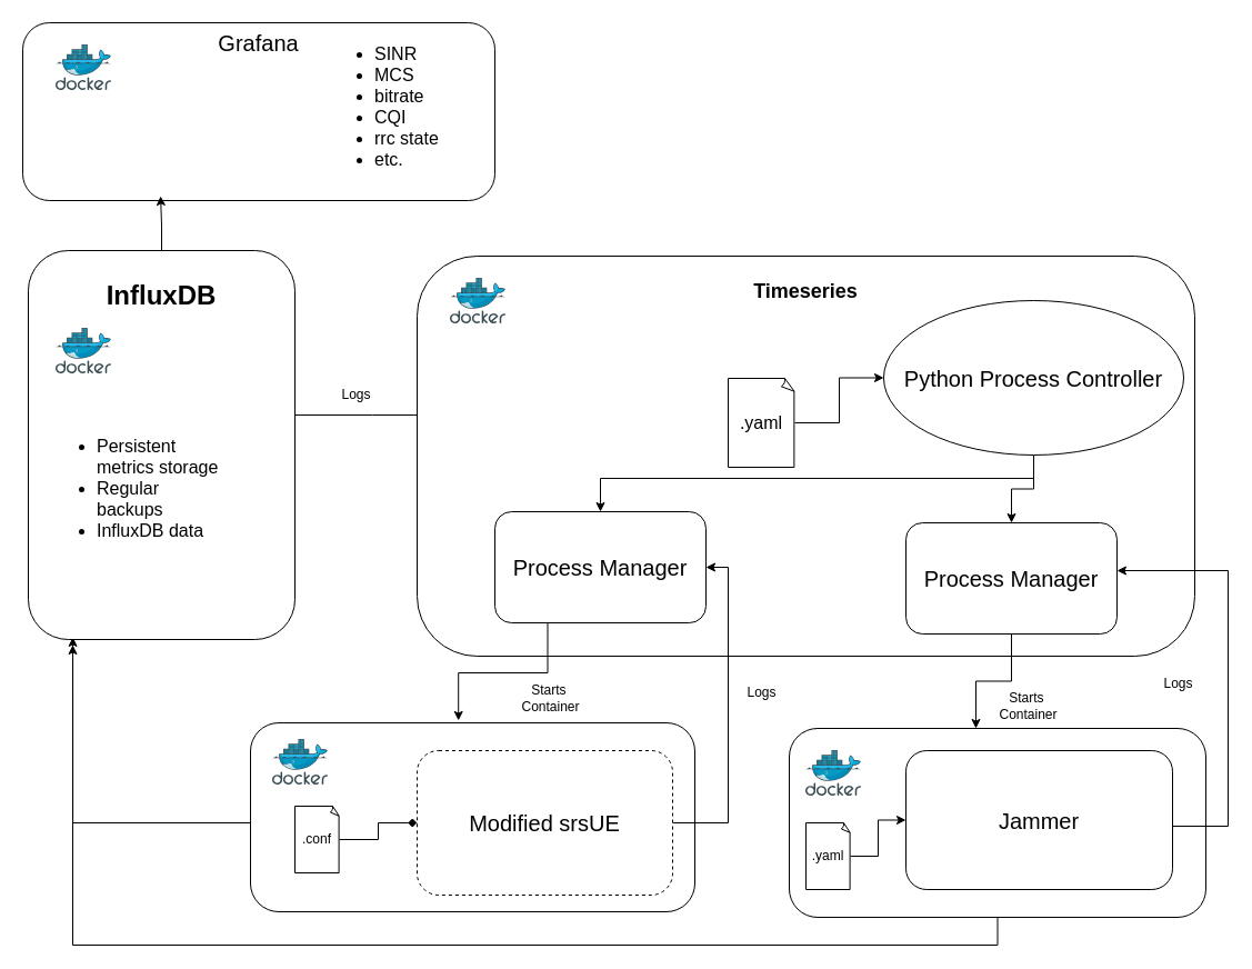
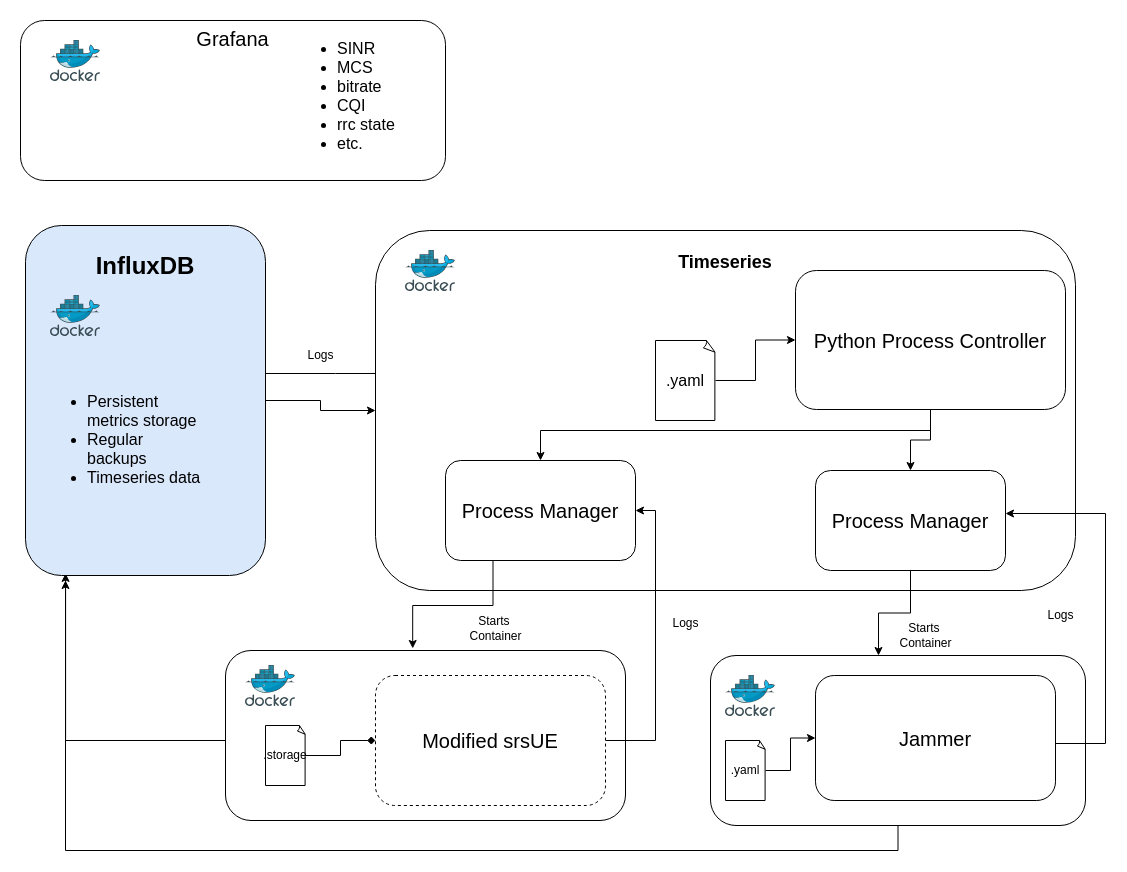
- <mxCell id="36" style="edgeStyle=orthogonalEdgeStyle;rounded=0;orthogonalLoop=1;jettySize=auto;html=1;entryX=0.292;entryY=0.975;entryDx=0;entryDy=0;entryPerimeter=0;" edge="1" parent="1" source="37" target="32"><mxGeometry relative="1" as="geometry" /></mxCell>
+ <mxCell id="36" style="edgeStyle=orthogonalEdgeStyle;rounded=0;orthogonalLoop=1;jettySize=auto;html=1;" edge="1" parent="1" source="37" target="3"><mxGeometry relative="1" as="geometry" /></mxCell>
- <mxCell id="9" value="Python Process Controller" style="ellipse;whiteSpace=wrap;html=1;fontSize=20;" parent="1" vertex="1"><mxGeometry x="795" y="270" width="270" height="139" as="geometry" /></mxCell>
+ <mxCell id="9" value="Python Process Controller" style="rounded=1;whiteSpace=wrap;html=1;fontSize=20;" parent="1" vertex="1"><mxGeometry x="795" y="270" width="270" height="139" as="geometry" /></mxCell>
- <mxCell id="37" value="&lt;h2&gt;&lt;font&gt;InfluxDB&lt;/font&gt;&lt;/h2&gt;" style="rounded=1;whiteSpace=wrap;html=1;horizontal=1;verticalAlign=top;fontSize=16;fontFamily=Helvetica;" parent="1" vertex="1"><mxGeometry x="25" y="225" width="240" height="350" as="geometry" /></mxCell>
+ <mxCell id="37" value="&lt;h2&gt;&lt;font&gt;InfluxDB&lt;/font&gt;&lt;/h2&gt;" style="rounded=1;whiteSpace=wrap;html=1;horizontal=1;verticalAlign=top;fontSize=16;fontFamily=Helvetica;fillColor=#dae8fc;" parent="1" vertex="1"><mxGeometry x="25" y="225" width="240" height="350" as="geometry" /></mxCell>
- <mxCell id="39" value="&lt;ul&gt;&lt;li&gt;Persistent metrics storage&lt;/li&gt;&lt;li&gt;Regular backups&lt;/li&gt;&lt;li&gt;InfluxDB data&lt;/li&gt;&lt;/ul&gt;" style="text;strokeColor=none;fillColor=none;html=1;whiteSpace=wrap;verticalAlign=middle;overflow=hidden;fontSize=16;" vertex="1" parent="1"><mxGeometry x="45" y="350" width="160" height="177.5" as="geometry" /></mxCell>
+ <mxCell id="39" value="&lt;ul&gt;&lt;li&gt;Persistent metrics storage&lt;/li&gt;&lt;li&gt;Regular backups&lt;/li&gt;&lt;li&gt;Timeseries data&lt;/li&gt;&lt;/ul&gt;" style="text;strokeColor=none;fillColor=none;html=1;whiteSpace=wrap;verticalAlign=middle;overflow=hidden;fontSize=16;" vertex="1" parent="1"><mxGeometry x="45" y="350" width="160" height="177.5" as="geometry" /></mxCell>
- <mxCell id="17" value=".conf" style="whiteSpace=wrap;html=1;shape=mxgraph.basic.document" parent="1" vertex="1"><mxGeometry x="265" y="725" width="40" height="60" as="geometry" /></mxCell>
+ <mxCell id="17" value=".storage" style="whiteSpace=wrap;html=1;shape=mxgraph.basic.document" parent="1" vertex="1"><mxGeometry x="265" y="725" width="40" height="60" as="geometry" /></mxCell>
